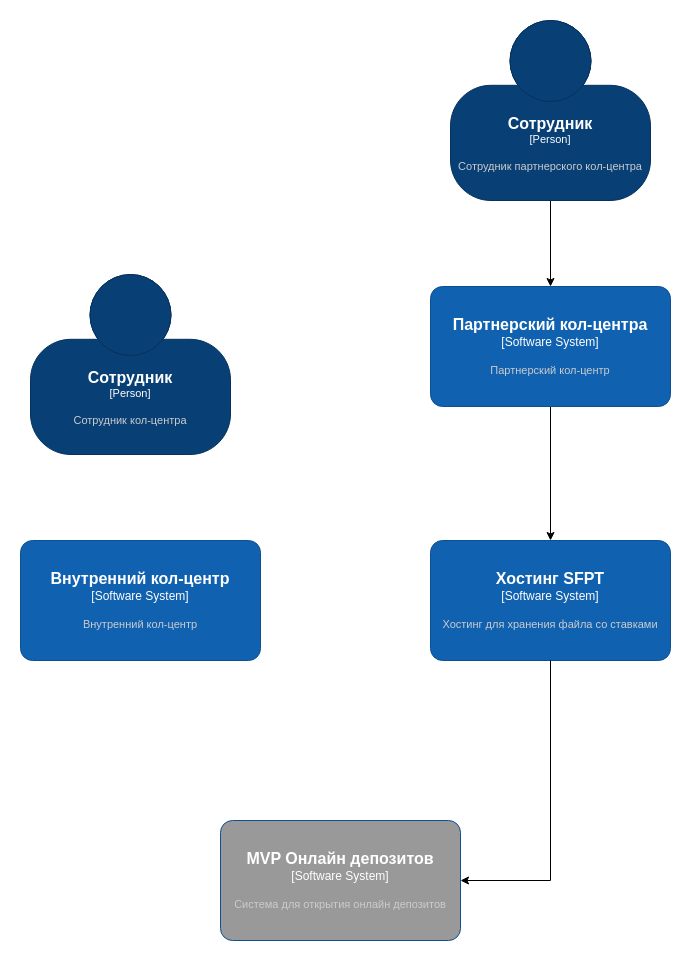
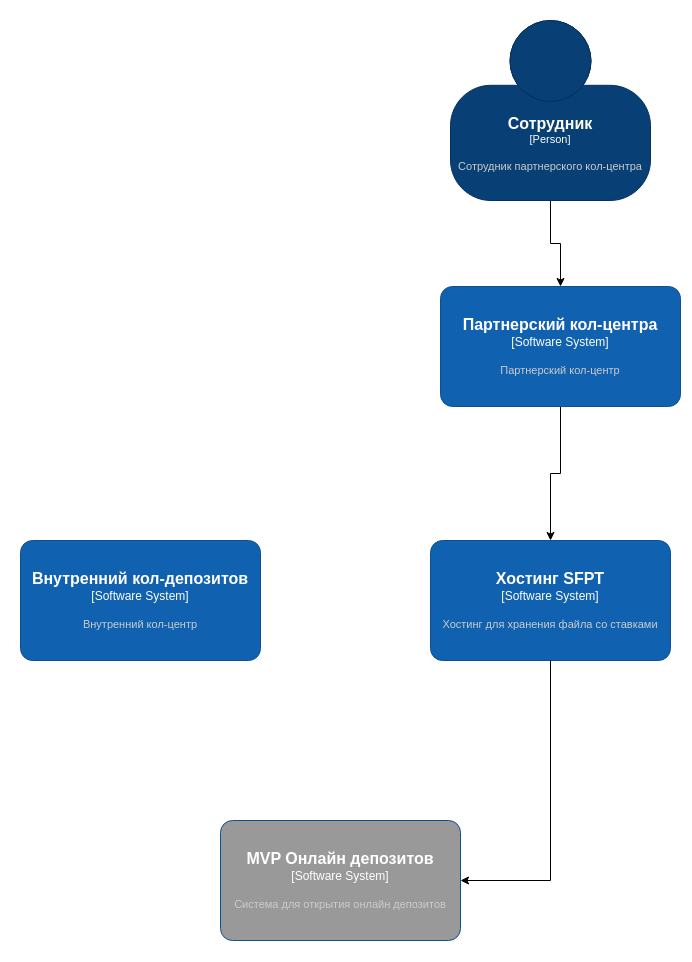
- <mxCell id="8" value="&lt;font style=&quot;font-size: 16px&quot;&gt;&lt;b&gt;Партнерский кол-центра&lt;/b&gt;&lt;/font&gt;&lt;div&gt;[Software System]&lt;/div&gt;&lt;br&gt;&lt;div&gt;&lt;font style=&quot;font-size: 11px&quot;&gt;&lt;font color=&quot;#cccccc&quot;&gt;Партнерский кол-центр&lt;/font&gt;&lt;/div&gt;" style="rounded=1;whiteSpace=wrap;html=1;labelBackgroundColor=none;fillColor=#1061B0;fontColor=#ffffff;align=center;arcSize=10;strokeColor=#0D5091;metaEdit=1;resizable=0;points=[[0.25,0,0],[0.5,0,0],[0.75,0,0],[1,0.25,0],[1,0.5,0],[1,0.75,0],[0.75,1,0],[0.5,1,0],[0.25,1,0],[0,0.75,0],[0,0.5,0],[0,0.25,0]];" vertex="1" parent="1"><mxGeometry x="430" y="286" width="240" height="120" as="geometry" /></mxCell>
+ <mxCell id="8" value="&lt;font style=&quot;font-size: 16px&quot;&gt;&lt;b&gt;Партнерский кол-центра&lt;/b&gt;&lt;/font&gt;&lt;div&gt;[Software System]&lt;/div&gt;&lt;br&gt;&lt;div&gt;&lt;font style=&quot;font-size: 11px&quot;&gt;&lt;font color=&quot;#cccccc&quot;&gt;Партнерский кол-центр&lt;/font&gt;&lt;/div&gt;" style="rounded=1;whiteSpace=wrap;html=1;labelBackgroundColor=none;fillColor=#1061B0;fontColor=#ffffff;align=center;arcSize=10;strokeColor=#0D5091;metaEdit=1;resizable=0;points=[[0.25,0,0],[0.5,0,0],[0.75,0,0],[1,0.25,0],[1,0.5,0],[1,0.75,0],[0.75,1,0],[0.5,1,0],[0.25,1,0],[0,0.75,0],[0,0.5,0],[0,0.25,0]];" vertex="1" parent="1"><mxGeometry x="440" y="286" width="240" height="120" as="geometry" /></mxCell>
- <mxCell id="3" value="&lt;font style=&quot;font-size: 16px&quot;&gt;&lt;b&gt;Сотрудник&lt;/b&gt;&lt;/font&gt;&lt;div&gt;[Person]&lt;/div&gt;&lt;br&gt;&lt;div&gt;&lt;font style=&quot;font-size: 11px&quot;&gt;&lt;font color=&quot;#cccccc&quot;&gt;Сотрудник кол-центра&lt;/font&gt;&lt;/div&gt;" style="html=1;fontSize=11;dashed=0;whiteSpace=wrap;fillColor=#083F75;strokeColor=#06315C;fontColor=#ffffff;shape=mxgraph.c4.person2;align=center;metaEdit=1;points=[[0.5,0,0],[1,0.5,0],[1,0.75,0],[0.75,1,0],[0.5,1,0],[0.25,1,0],[0,0.75,0],[0,0.5,0]];resizable=0;" vertex="1" parent="1"><mxGeometry x="30" y="274" width="200" height="180" as="geometry" /></mxCell>
- <mxCell id="5" value="&lt;font style=&quot;font-size: 16px&quot;&gt;&lt;b&gt;Внутренний кол-центр&lt;/b&gt;&lt;/font&gt;&lt;div&gt;[Software System]&lt;/div&gt;&lt;br&gt;&lt;div&gt;&lt;font style=&quot;font-size: 11px&quot;&gt;&lt;font color=&quot;#cccccc&quot;&gt;Внутренний кол-центр&lt;/font&gt;&lt;/div&gt;" style="rounded=1;whiteSpace=wrap;html=1;labelBackgroundColor=none;fillColor=#1061B0;fontColor=#ffffff;align=center;arcSize=10;strokeColor=#0D5091;metaEdit=1;resizable=0;points=[[0.25,0,0],[0.5,0,0],[0.75,0,0],[1,0.25,0],[1,0.5,0],[1,0.75,0],[0.75,1,0],[0.5,1,0],[0.25,1,0],[0,0.75,0],[0,0.5,0],[0,0.25,0]];" vertex="1" parent="1"><mxGeometry x="20" y="540" width="240" height="120" as="geometry" /></mxCell>
+ <mxCell id="5" value="&lt;font style=&quot;font-size: 16px&quot;&gt;&lt;b&gt;Внутренний кол-депозитов&lt;/b&gt;&lt;/font&gt;&lt;div&gt;[Software System]&lt;/div&gt;&lt;br&gt;&lt;div&gt;&lt;font style=&quot;font-size: 11px&quot;&gt;&lt;font color=&quot;#cccccc&quot;&gt;Внутренний кол-центр&lt;/font&gt;&lt;/div&gt;" style="rounded=1;whiteSpace=wrap;html=1;labelBackgroundColor=none;fillColor=#1061B0;fontColor=#ffffff;align=center;arcSize=10;strokeColor=#0D5091;metaEdit=1;resizable=0;points=[[0.25,0,0],[0.5,0,0],[0.75,0,0],[1,0.25,0],[1,0.5,0],[1,0.75,0],[0.75,1,0],[0.5,1,0],[0.25,1,0],[0,0.75,0],[0,0.5,0],[0,0.25,0]];" vertex="1" parent="1"><mxGeometry x="20" y="540" width="240" height="120" as="geometry" /></mxCell>
